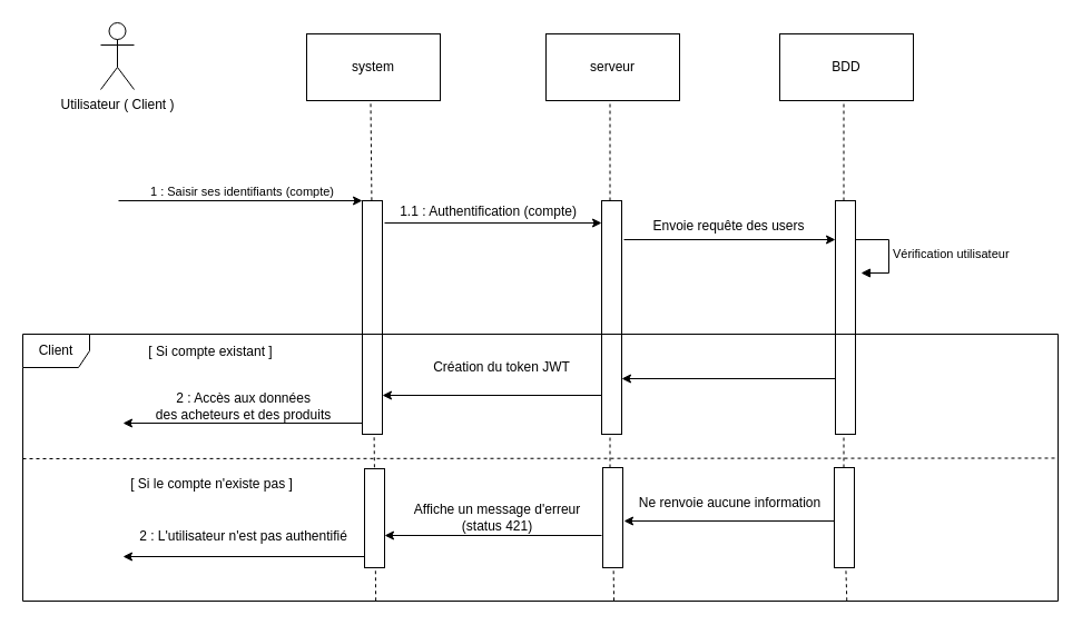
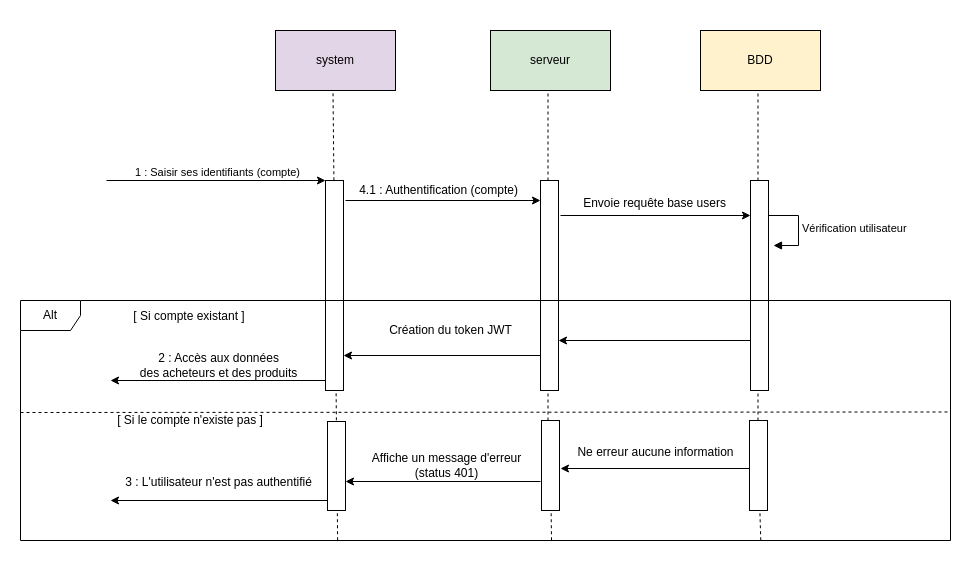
- <mxCell id="2" value="Utilisateur ( Client )" style="shape=umlActor;verticalLabelPosition=bottom;verticalAlign=top;html=1;outlineConnect=0;" parent="1" vertex="1"><mxGeometry x="90" y="20" width="30" height="60" as="geometry" /></mxCell>
- <mxCell id="3" value="system" style="rounded=0;whiteSpace=wrap;html=1;" parent="1" vertex="1"><mxGeometry x="275" y="30" width="120" height="60" as="geometry" /></mxCell>
+ <mxCell id="3" value="system" style="rounded=0;whiteSpace=wrap;html=1;fillColor=#e1d5e7;" parent="1" vertex="1"><mxGeometry x="275" y="30" width="120" height="60" as="geometry" /></mxCell>
- <mxCell id="8" value="serveur" style="rounded=0;whiteSpace=wrap;html=1;" parent="1" vertex="1"><mxGeometry x="490" y="30" width="120" height="60" as="geometry" /></mxCell>
+ <mxCell id="8" value="serveur" style="rounded=0;whiteSpace=wrap;html=1;fillColor=#d5e8d4;" parent="1" vertex="1"><mxGeometry x="490" y="30" width="120" height="60" as="geometry" /></mxCell>
- <mxCell id="11" value="BDD" style="rounded=0;whiteSpace=wrap;html=1;" parent="1" vertex="1"><mxGeometry x="700" y="30" width="120" height="60" as="geometry" /></mxCell>
+ <mxCell id="11" value="BDD" style="rounded=0;whiteSpace=wrap;html=1;fillColor=#fff2cc;" parent="1" vertex="1"><mxGeometry x="700" y="30" width="120" height="60" as="geometry" /></mxCell>
- <mxCell id="15" value="1.1 : Authentification (compte)" style="text;html=1;align=center;verticalAlign=middle;resizable=0;points=[];autosize=1;strokeColor=none;fillColor=none;" parent="1" vertex="1"><mxGeometry x="348" y="175" width="180" height="30" as="geometry" /></mxCell>
+ <mxCell id="15" value="4.1 : Authentification (compte)" style="text;html=1;align=center;verticalAlign=middle;resizable=0;points=[];autosize=1;strokeColor=none;fillColor=none;" parent="1" vertex="1"><mxGeometry x="348" y="175" width="180" height="30" as="geometry" /></mxCell>
- <mxCell id="16" value="Envoie requête des users" style="text;html=1;align=center;verticalAlign=middle;resizable=0;points=[];autosize=1;strokeColor=none;fillColor=none;" parent="1" vertex="1"><mxGeometry x="569" y="188" width="170" height="30" as="geometry" /></mxCell>
+ <mxCell id="16" value="Envoie requête base users" style="text;html=1;align=center;verticalAlign=middle;resizable=0;points=[];autosize=1;strokeColor=none;fillColor=none;" parent="1" vertex="1"><mxGeometry x="569" y="188" width="170" height="30" as="geometry" /></mxCell>
- <mxCell id="20" value="Client" style="shape=umlFrame;whiteSpace=wrap;html=1;pointerEvents=0;" parent="1" vertex="1"><mxGeometry x="20" y="300" width="930" height="240" as="geometry" /></mxCell>
+ <mxCell id="20" value="Alt" style="shape=umlFrame;whiteSpace=wrap;html=1;pointerEvents=0;" parent="1" vertex="1"><mxGeometry x="20" y="300" width="930" height="240" as="geometry" /></mxCell>
- <mxCell id="27" value="[ Si le compte n'existe pas ]" style="text;html=1;strokeColor=none;fillColor=none;align=center;verticalAlign=middle;whiteSpace=wrap;rounded=0;" parent="1" vertex="1"><mxGeometry x="105" y="420" width="170" height="30" as="geometry" /></mxCell>
+ <mxCell id="27" value="[ Si le compte n'existe pas ]" style="text;html=1;strokeColor=none;fillColor=none;align=center;verticalAlign=middle;whiteSpace=wrap;rounded=0;" parent="1" vertex="1"><mxGeometry x="105" y="405" width="170" height="30" as="geometry" /></mxCell>
- <mxCell id="34" value="Ne renvoie aucune information" style="text;html=1;align=center;verticalAlign=middle;resizable=0;points=[];autosize=1;strokeColor=none;fillColor=none;" parent="1" vertex="1"><mxGeometry x="560" y="437" width="190" height="30" as="geometry" /></mxCell>
+ <mxCell id="34" value="Ne erreur aucune information" style="text;html=1;align=center;verticalAlign=middle;resizable=0;points=[];autosize=1;strokeColor=none;fillColor=none;" parent="1" vertex="1"><mxGeometry x="560" y="437" width="190" height="30" as="geometry" /></mxCell>
- <mxCell id="36" value="Affiche un message d'erreur&lt;br&gt;(status 421)" style="text;html=1;align=center;verticalAlign=middle;resizable=0;points=[];autosize=1;strokeColor=none;fillColor=none;" parent="1" vertex="1"><mxGeometry x="361" y="445" width="170" height="40" as="geometry" /></mxCell>
+ <mxCell id="36" value="Affiche un message d'erreur&lt;br&gt;(status 401)" style="text;html=1;align=center;verticalAlign=middle;resizable=0;points=[];autosize=1;strokeColor=none;fillColor=none;" parent="1" vertex="1"><mxGeometry x="361" y="445" width="170" height="40" as="geometry" /></mxCell>
- <mxCell id="38" value="2 : L'utilisateur n'est pas authentifié" style="text;html=1;align=center;verticalAlign=middle;resizable=0;points=[];autosize=1;strokeColor=none;fillColor=none;" parent="1" vertex="1"><mxGeometry x="113" y="467" width="210" height="30" as="geometry" /></mxCell>
+ <mxCell id="38" value="3 : L'utilisateur n'est pas authentifié" style="text;html=1;align=center;verticalAlign=middle;resizable=0;points=[];autosize=1;strokeColor=none;fillColor=none;" parent="1" vertex="1"><mxGeometry x="113" y="467" width="210" height="30" as="geometry" /></mxCell>
